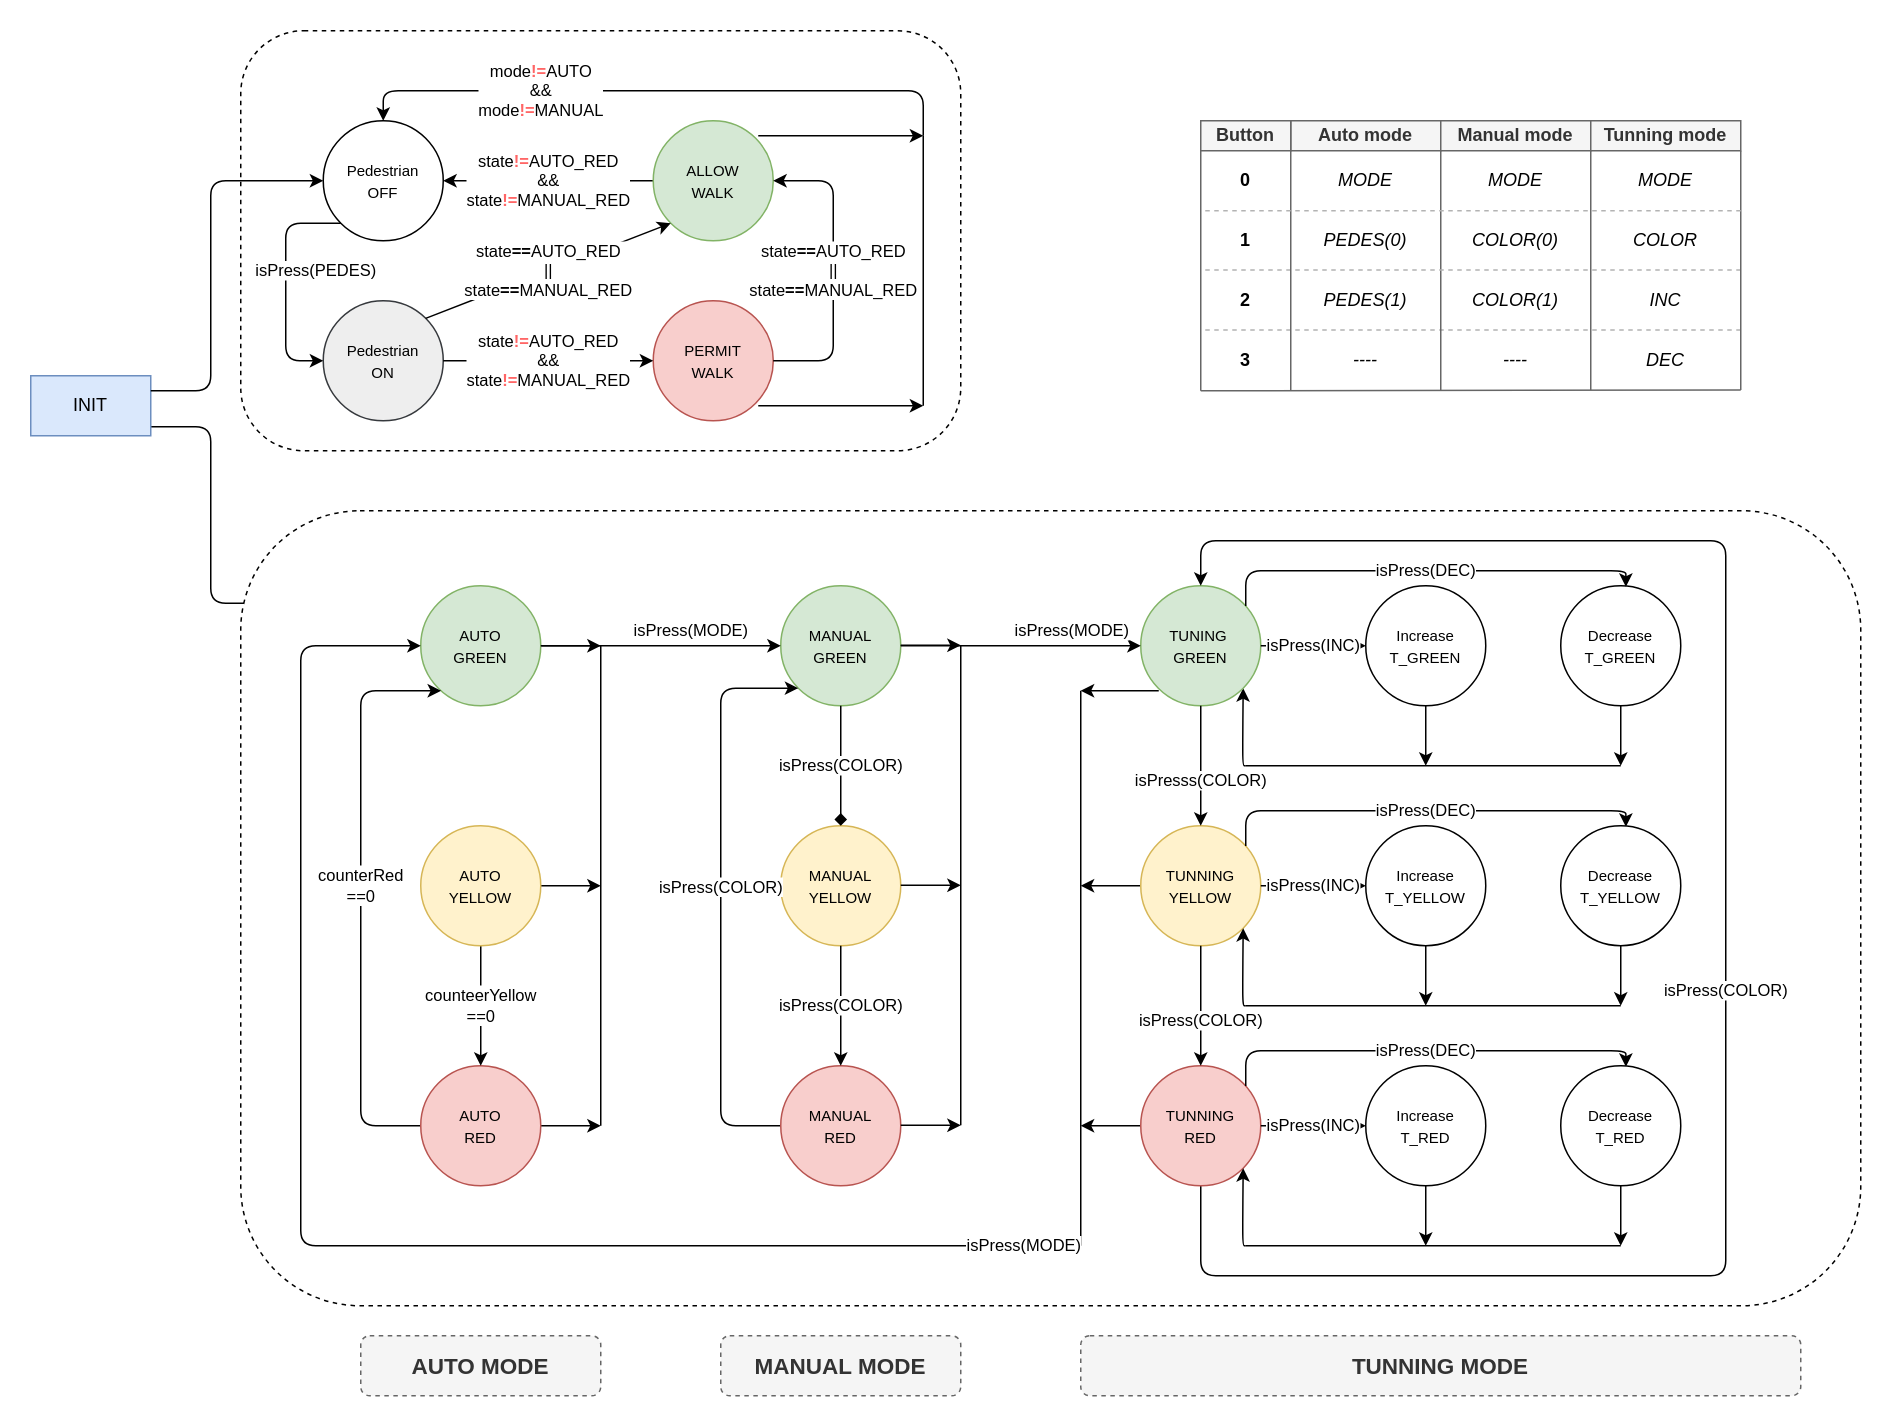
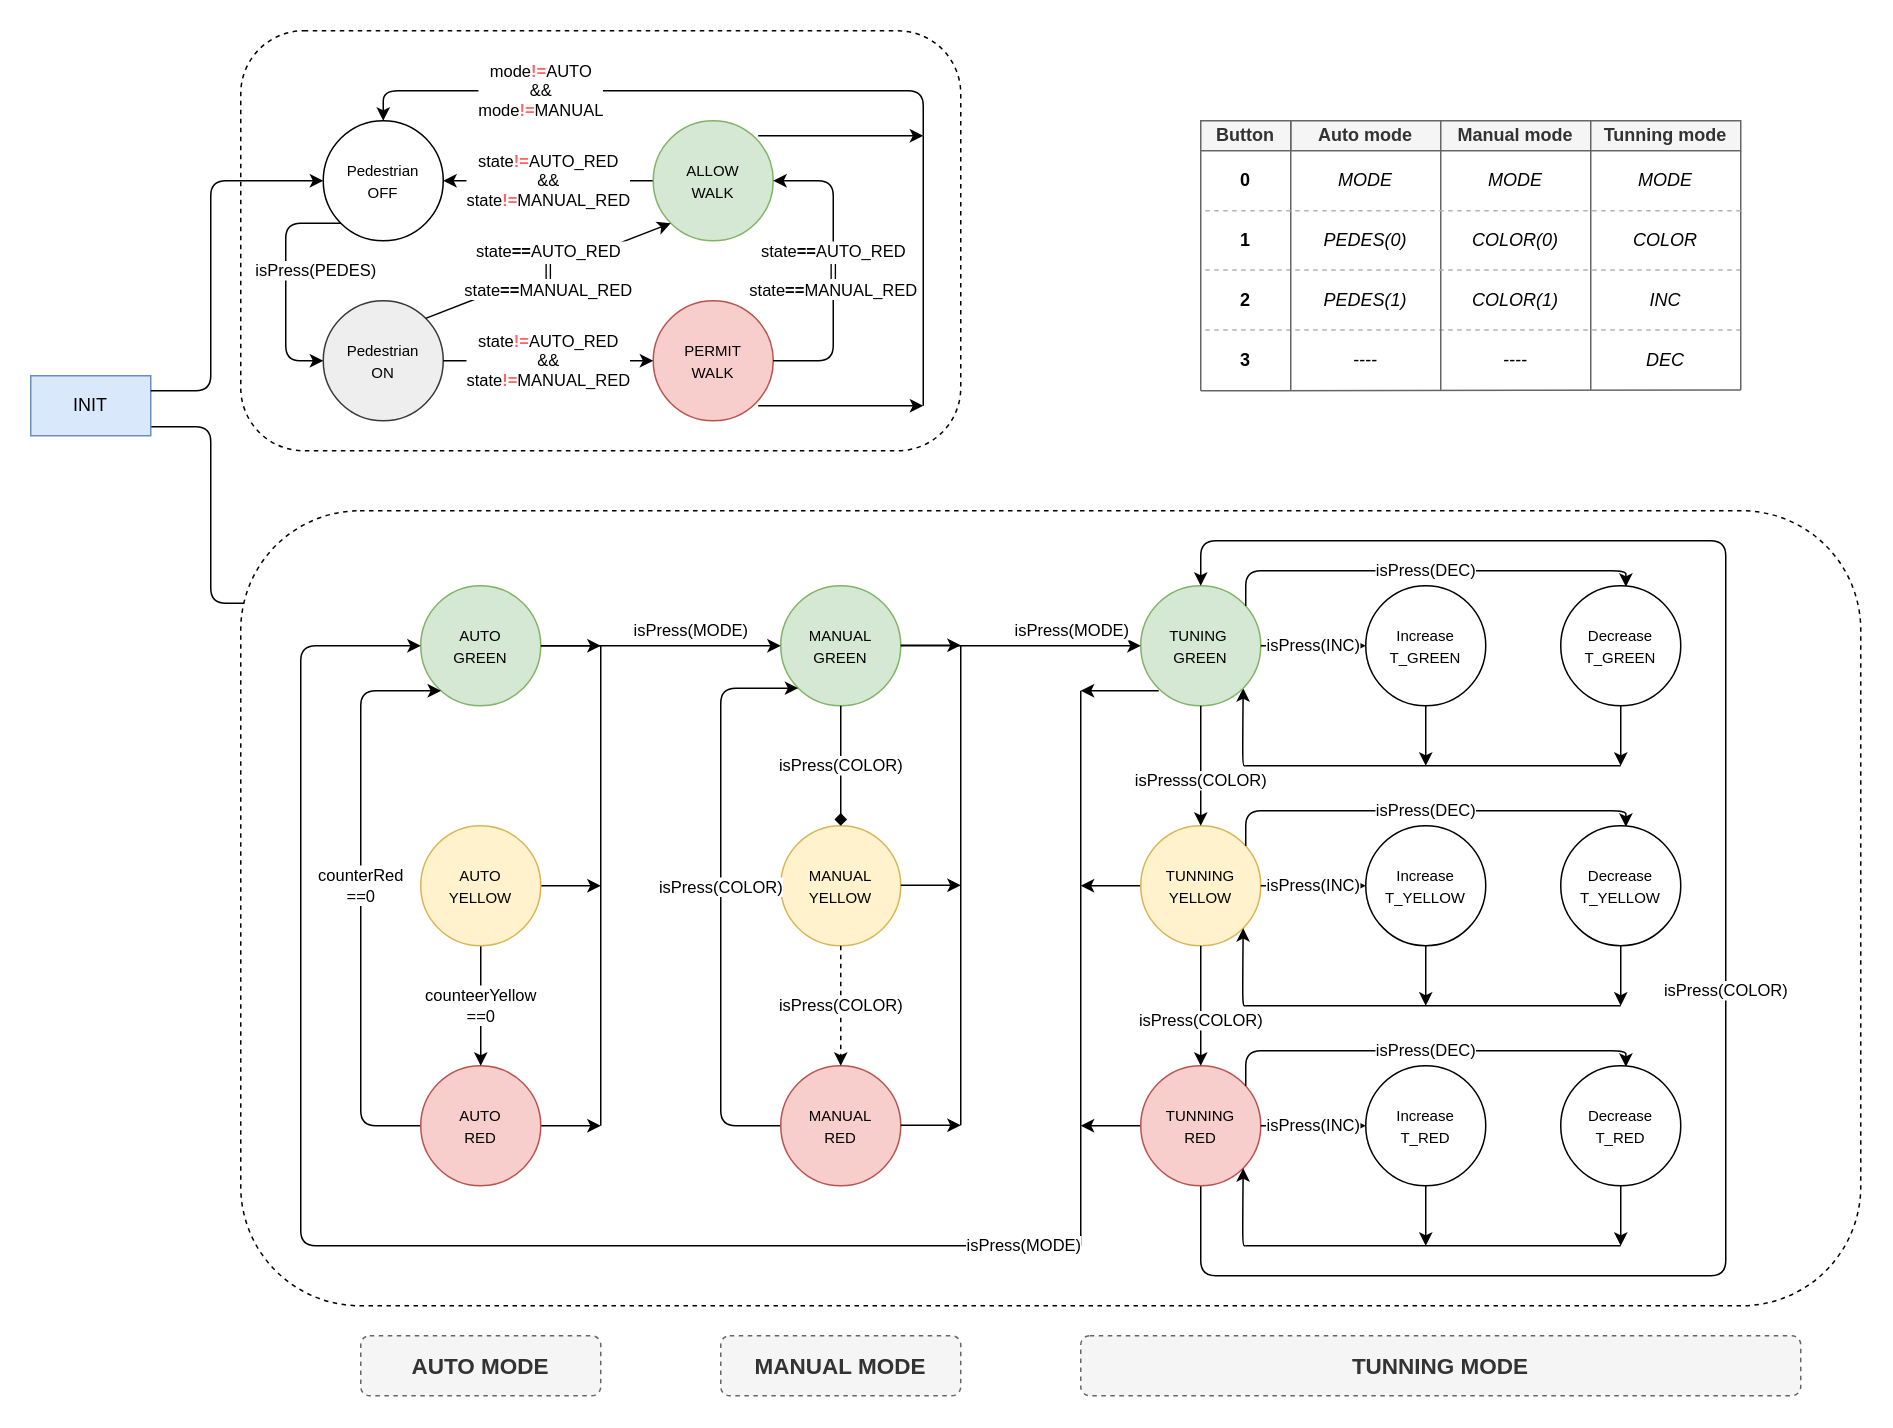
- <mxCell id="73" value="isPress(COLOR)" style="edgeStyle=orthogonalEdgeStyle;jumpSize=0;html=1;movable=1;resizable=1;rotatable=1;deletable=1;editable=1;connectable=1;" parent="57" source="69" target="72" edge="1"><mxGeometry relative="1" as="geometry" /></mxCell>
+ <mxCell id="73" value="isPress(COLOR)" style="edgeStyle=orthogonalEdgeStyle;jumpSize=0;html=1;movable=1;resizable=1;rotatable=1;deletable=1;editable=1;connectable=1;dashed=1;" parent="57" source="69" target="72" edge="1"><mxGeometry relative="1" as="geometry" /></mxCell>
